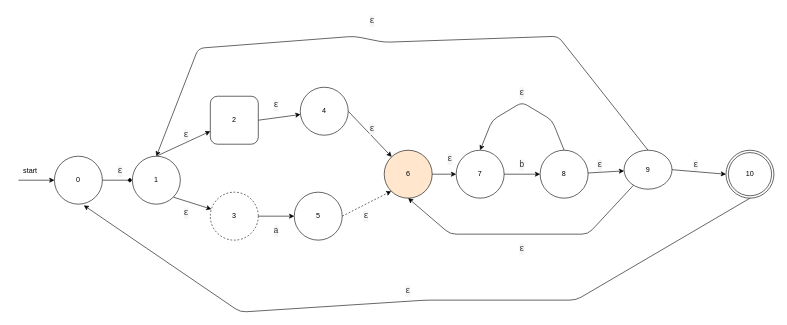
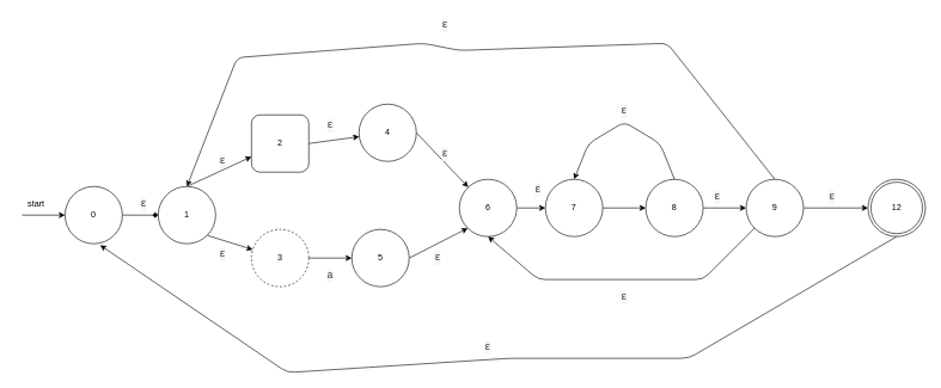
- <mxCell id="38" value="&lt;div style=&quot;color: rgb(51, 51, 51); background-color: rgb(245, 245, 245); font-family: Consolas, &amp;quot;Courier New&amp;quot;, monospace; font-size: 14px; line-height: 19px;&quot;&gt;b&lt;/div&gt;" style="text;html=1;strokeColor=none;fillColor=none;align=center;verticalAlign=middle;whiteSpace=wrap;rounded=0;" parent="1" vertex="1"><mxGeometry x="840" y="260" width="60" height="30" as="geometry" /></mxCell>
- <mxCell id="34" value="9" style="ellipse;whiteSpace=wrap;html=1;aspect=fixed;" parent="1" vertex="1"><mxGeometry x="1040" y="250" width="80" height="65" as="geometry" /></mxCell>
+ <mxCell id="34" value="9" style="ellipse;whiteSpace=wrap;html=1;aspect=fixed;" parent="1" vertex="1"><mxGeometry x="1040" y="250" width="80" height="80" as="geometry" /></mxCell>
- <mxCell id="18" value="6" style="ellipse;whiteSpace=wrap;html=1;aspect=fixed;fillColor=#ffe6cc;" parent="1" vertex="1"><mxGeometry x="640" y="250" width="80" height="80" as="geometry" /></mxCell>
+ <mxCell id="18" value="6" style="ellipse;whiteSpace=wrap;html=1;aspect=fixed;" parent="1" vertex="1"><mxGeometry x="640" y="250" width="80" height="80" as="geometry" /></mxCell>
- <mxCell id="44" value="10" style="ellipse;shape=doubleEllipse;whiteSpace=wrap;html=1;aspect=fixed;" vertex="1" parent="1"><mxGeometry x="1210" y="250" width="80" height="80" as="geometry" /></mxCell>
+ <mxCell id="44" value="12" style="ellipse;shape=doubleEllipse;whiteSpace=wrap;html=1;aspect=fixed;" vertex="1" parent="1"><mxGeometry x="1210" y="250" width="80" height="80" as="geometry" /></mxCell>
- <mxCell id="15" style="edgeStyle=none;html=1;exitX=1;exitY=0.5;exitDx=0;exitDy=0;entryX=0;entryY=1;entryDx=0;entryDy=0;dashed=1;" parent="1" source="16" target="18" edge="1"><mxGeometry relative="1" as="geometry" /></mxCell>
+ <mxCell id="15" style="edgeStyle=none;html=1;exitX=1;exitY=0.5;exitDx=0;exitDy=0;entryX=0;entryY=1;entryDx=0;entryDy=0;" parent="1" source="16" target="18" edge="1"><mxGeometry relative="1" as="geometry" /></mxCell>
